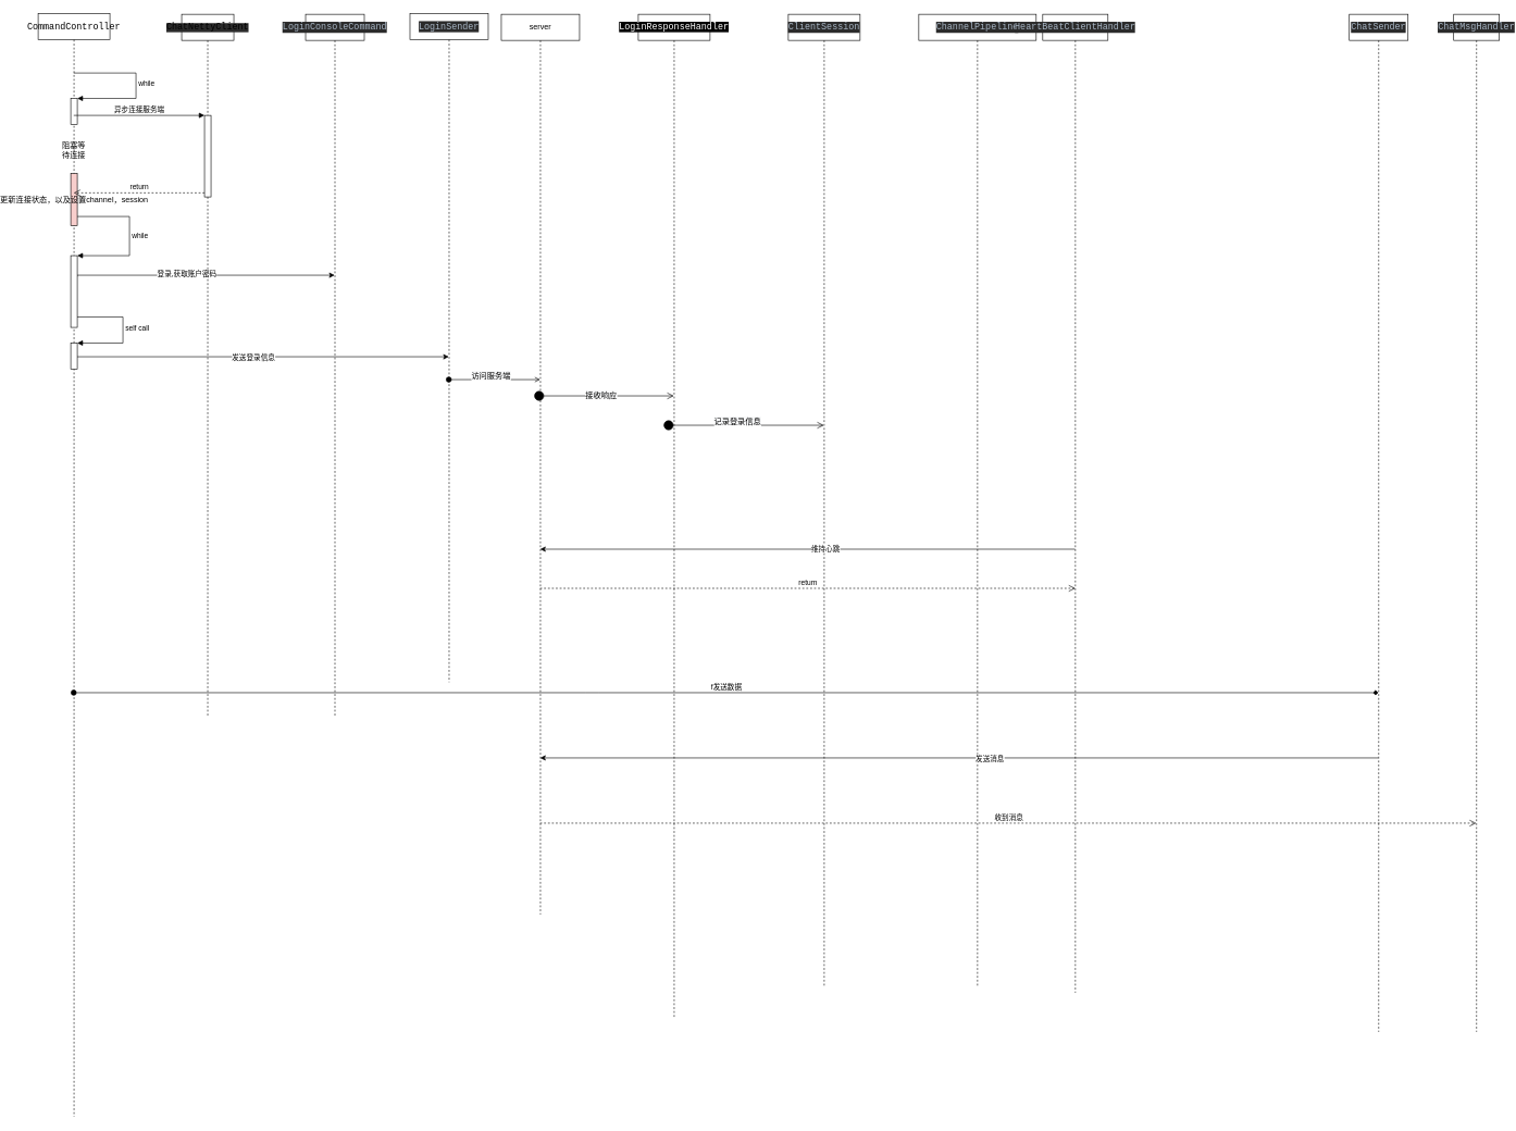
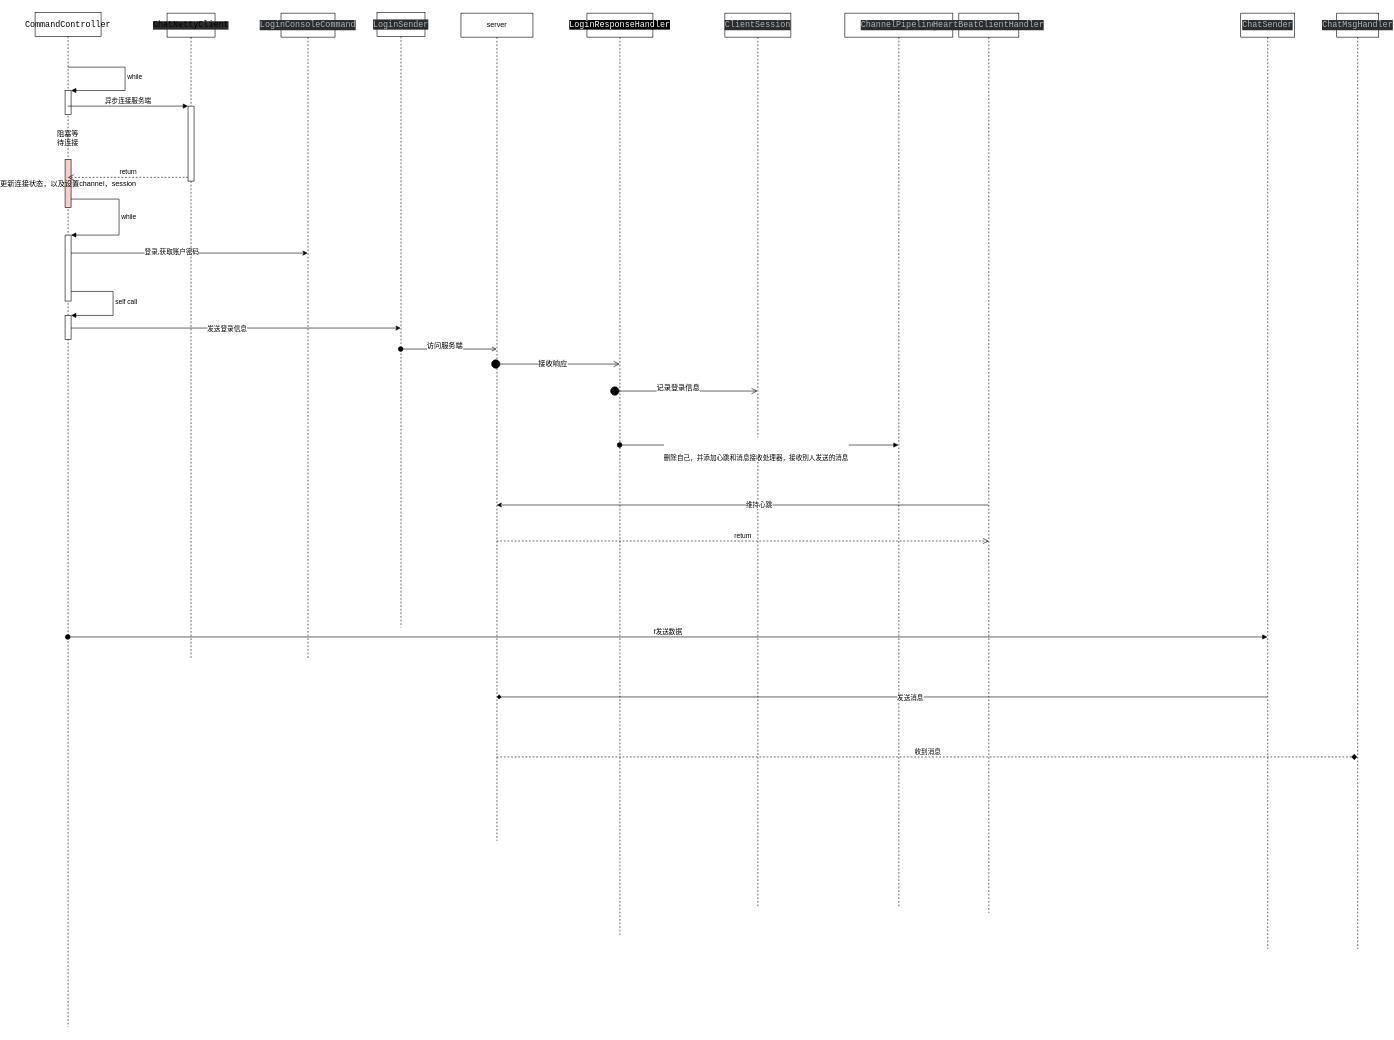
- <mxCell id="18" value="&lt;pre style=&quot;background-color: #2b2b2b ; color: #a9b7c6 ; font-family: &amp;#34;courier new&amp;#34; , monospace ; font-size: 10.5pt&quot;&gt;&lt;pre style=&quot;font-family: &amp;#34;courier new&amp;#34; , monospace ; font-size: 10.5pt&quot;&gt;LoginSender&lt;/pre&gt;&lt;/pre&gt;" style="shape=umlLifeline;perimeter=lifelinePerimeter;whiteSpace=wrap;html=1;container=1;collapsible=0;recursiveResize=0;outlineConnect=0;" vertex="1" parent="1"><mxGeometry x="590" y="20" width="120" height="1025" as="geometry" /></mxCell>
+ <mxCell id="18" value="&lt;pre style=&quot;background-color: #2b2b2b ; color: #a9b7c6 ; font-family: &amp;#34;courier new&amp;#34; , monospace ; font-size: 10.5pt&quot;&gt;&lt;pre style=&quot;font-family: &amp;#34;courier new&amp;#34; , monospace ; font-size: 10.5pt&quot;&gt;LoginSender&lt;/pre&gt;&lt;/pre&gt;" style="shape=umlLifeline;perimeter=lifelinePerimeter;whiteSpace=wrap;html=1;container=1;collapsible=0;recursiveResize=0;outlineConnect=0;" vertex="1" parent="1"><mxGeometry x="590" y="20" width="80" height="1025" as="geometry" /></mxCell>
+ <mxCell id="26" value="&lt;br&gt;&lt;br&gt;&lt;span style=&quot;color: rgb(0 , 0 , 0) ; font-family: &amp;#34;helvetica&amp;#34; ; font-size: 11px ; font-style: normal ; font-weight: 400 ; letter-spacing: normal ; text-align: center ; text-indent: 0px ; text-transform: none ; word-spacing: 0px ; background-color: rgb(255 , 255 , 255) ; display: inline ; float: none&quot;&gt;删除自己，并添加心跳和消息接收处理器，接收别人发送的消息&lt;/span&gt;&lt;br&gt;" style="html=1;verticalAlign=bottom;startArrow=oval;startFill=1;endArrow=block;startSize=8;" edge="1" parent="1" source="23" target="25"><mxGeometry x="-0.02" y="-30" width="60" relative="1" as="geometry"><mxPoint x="1170" y="711" as="sourcePoint" /><mxPoint x="1320" y="721" as="targetPoint" /><Array as="points"><mxPoint x="1070" y="741" /></Array><mxPoint x="-1" as="offset" /></mxGeometry></mxCell>
- <mxCell id="36" value="f发送数据" style="html=1;verticalAlign=bottom;startArrow=oval;startFill=1;endArrow=diamond;startSize=8;" edge="1" parent="1" source="4" target="35"><mxGeometry width="60" relative="1" as="geometry"><mxPoint x="80" y="1031" as="sourcePoint" /><mxPoint x="140" y="1031" as="targetPoint" /><Array as="points"><mxPoint x="870" y="1061" /></Array></mxGeometry></mxCell>
+ <mxCell id="36" value="f发送数据" style="html=1;verticalAlign=bottom;startArrow=oval;startFill=1;endArrow=block;startSize=8;" edge="1" parent="1" source="4" target="35"><mxGeometry width="60" relative="1" as="geometry"><mxPoint x="80" y="1031" as="sourcePoint" /><mxPoint x="140" y="1031" as="targetPoint" /><Array as="points"><mxPoint x="870" y="1061" /></Array></mxGeometry></mxCell>
- <mxCell id="33" style="edgeStyle=orthogonalEdgeStyle;rounded=0;orthogonalLoop=1;jettySize=auto;html=1;" edge="1" parent="1" source="35" target="21"><mxGeometry relative="1" as="geometry"><Array as="points"><mxPoint x="1470" y="1161" /><mxPoint x="1470" y="1161" /></Array></mxGeometry></mxCell>
+ <mxCell id="33" style="edgeStyle=orthogonalEdgeStyle;rounded=0;orthogonalLoop=1;jettySize=auto;html=1;endArrow=diamond;" edge="1" parent="1" source="35" target="21"><mxGeometry relative="1" as="geometry"><Array as="points"><mxPoint x="1470" y="1161" /><mxPoint x="1470" y="1161" /></Array></mxGeometry></mxCell>
- <mxCell id="38" value="收到消息" style="html=1;verticalAlign=bottom;endArrow=open;dashed=1;endSize=8;" edge="1" parent="1" source="21" target="37"><mxGeometry relative="1" as="geometry"><mxPoint x="810" y="1261" as="sourcePoint" /><mxPoint x="2120" y="1261" as="targetPoint" /><Array as="points"><mxPoint x="1650" y="1261" /></Array></mxGeometry></mxCell>
+ <mxCell id="38" value="收到消息" style="html=1;verticalAlign=bottom;endArrow=diamond;dashed=1;endSize=8;" edge="1" parent="1" source="21" target="37"><mxGeometry relative="1" as="geometry"><mxPoint x="810" y="1261" as="sourcePoint" /><mxPoint x="2120" y="1261" as="targetPoint" /><Array as="points"><mxPoint x="1650" y="1261" /></Array></mxGeometry></mxCell>
